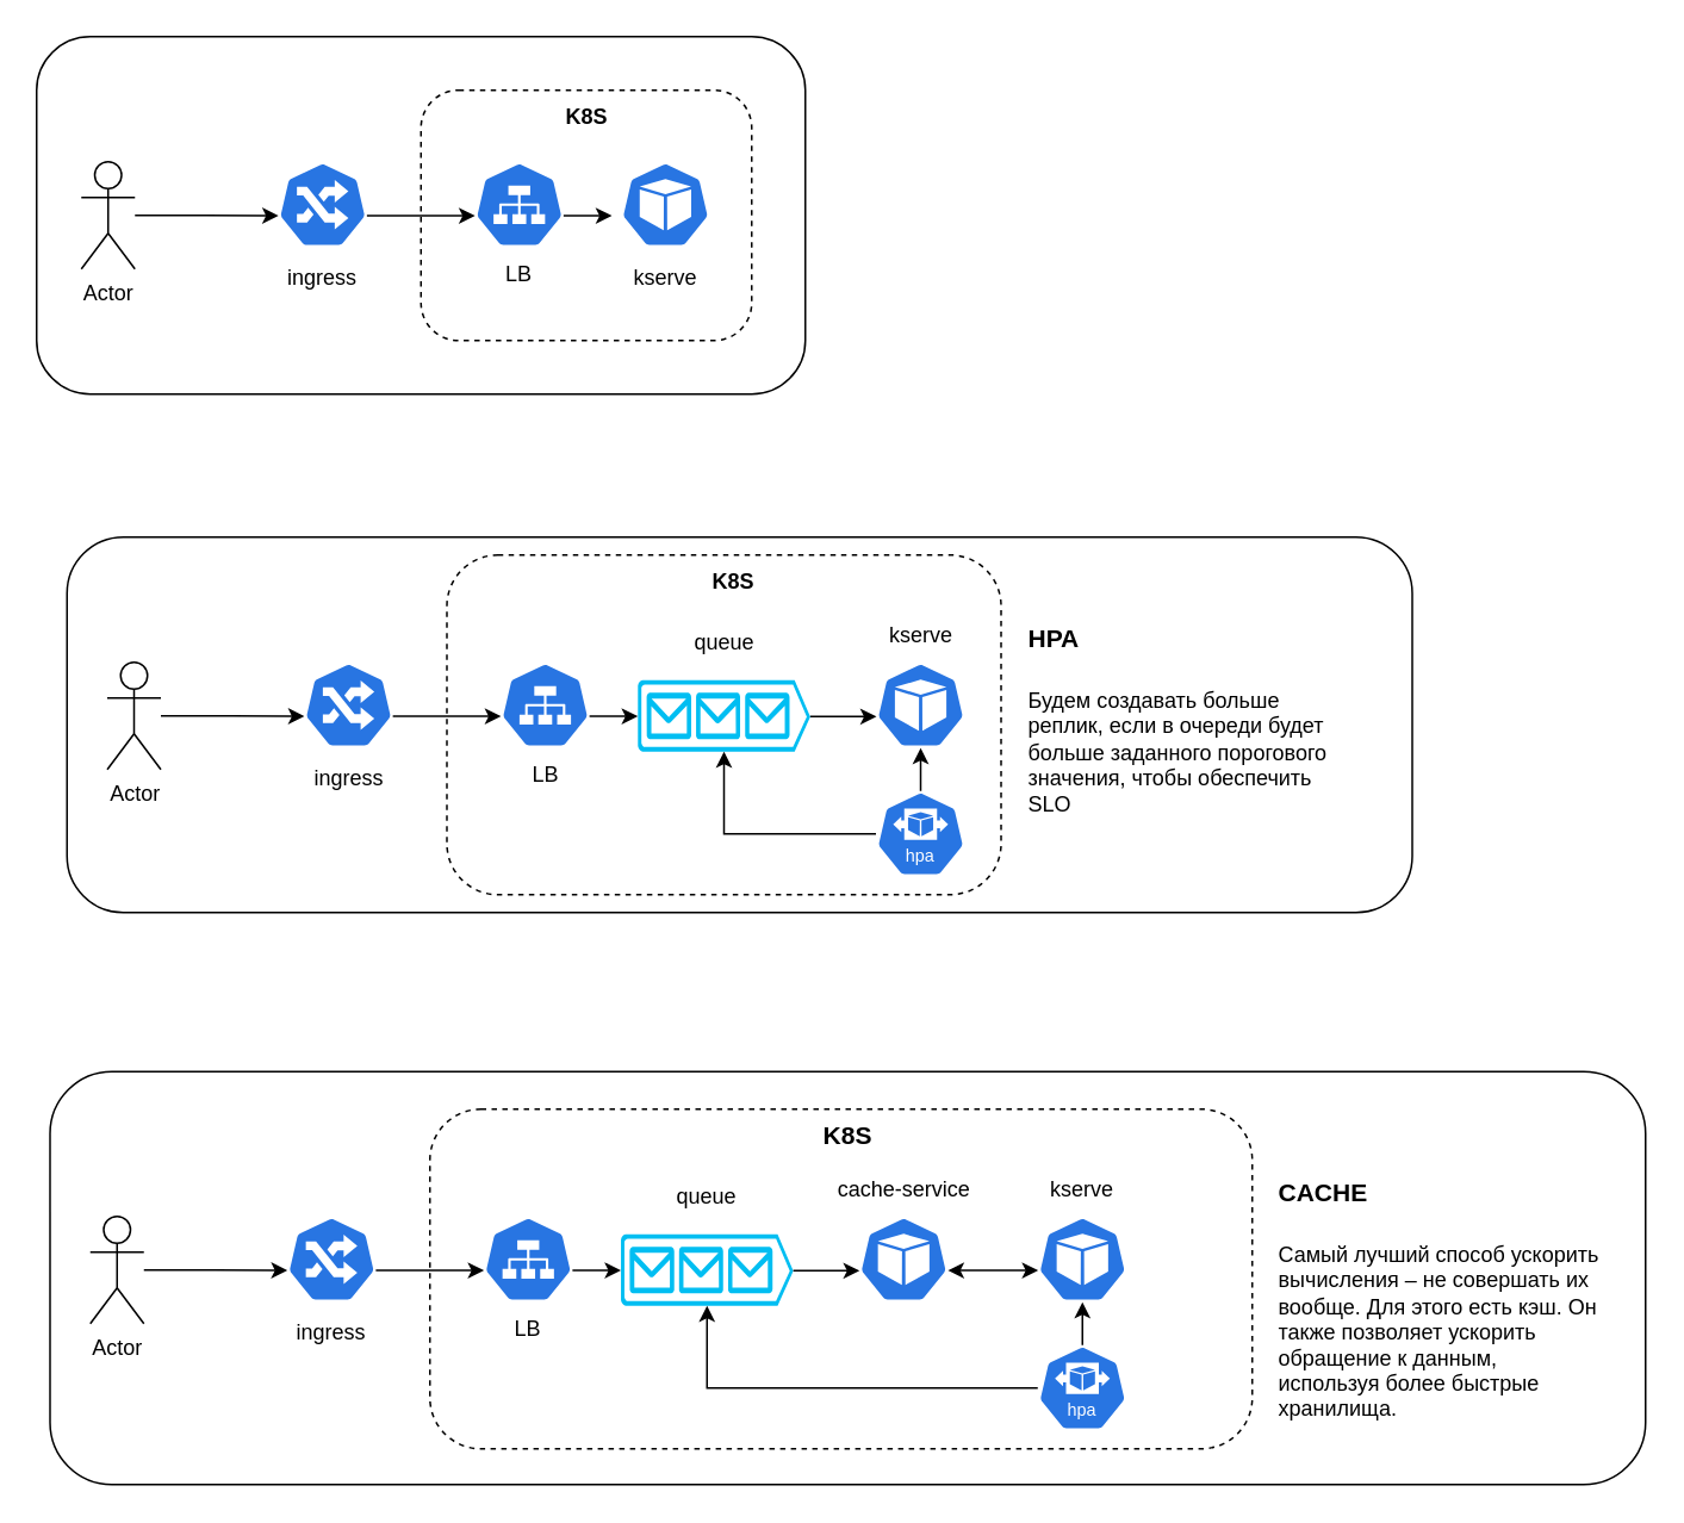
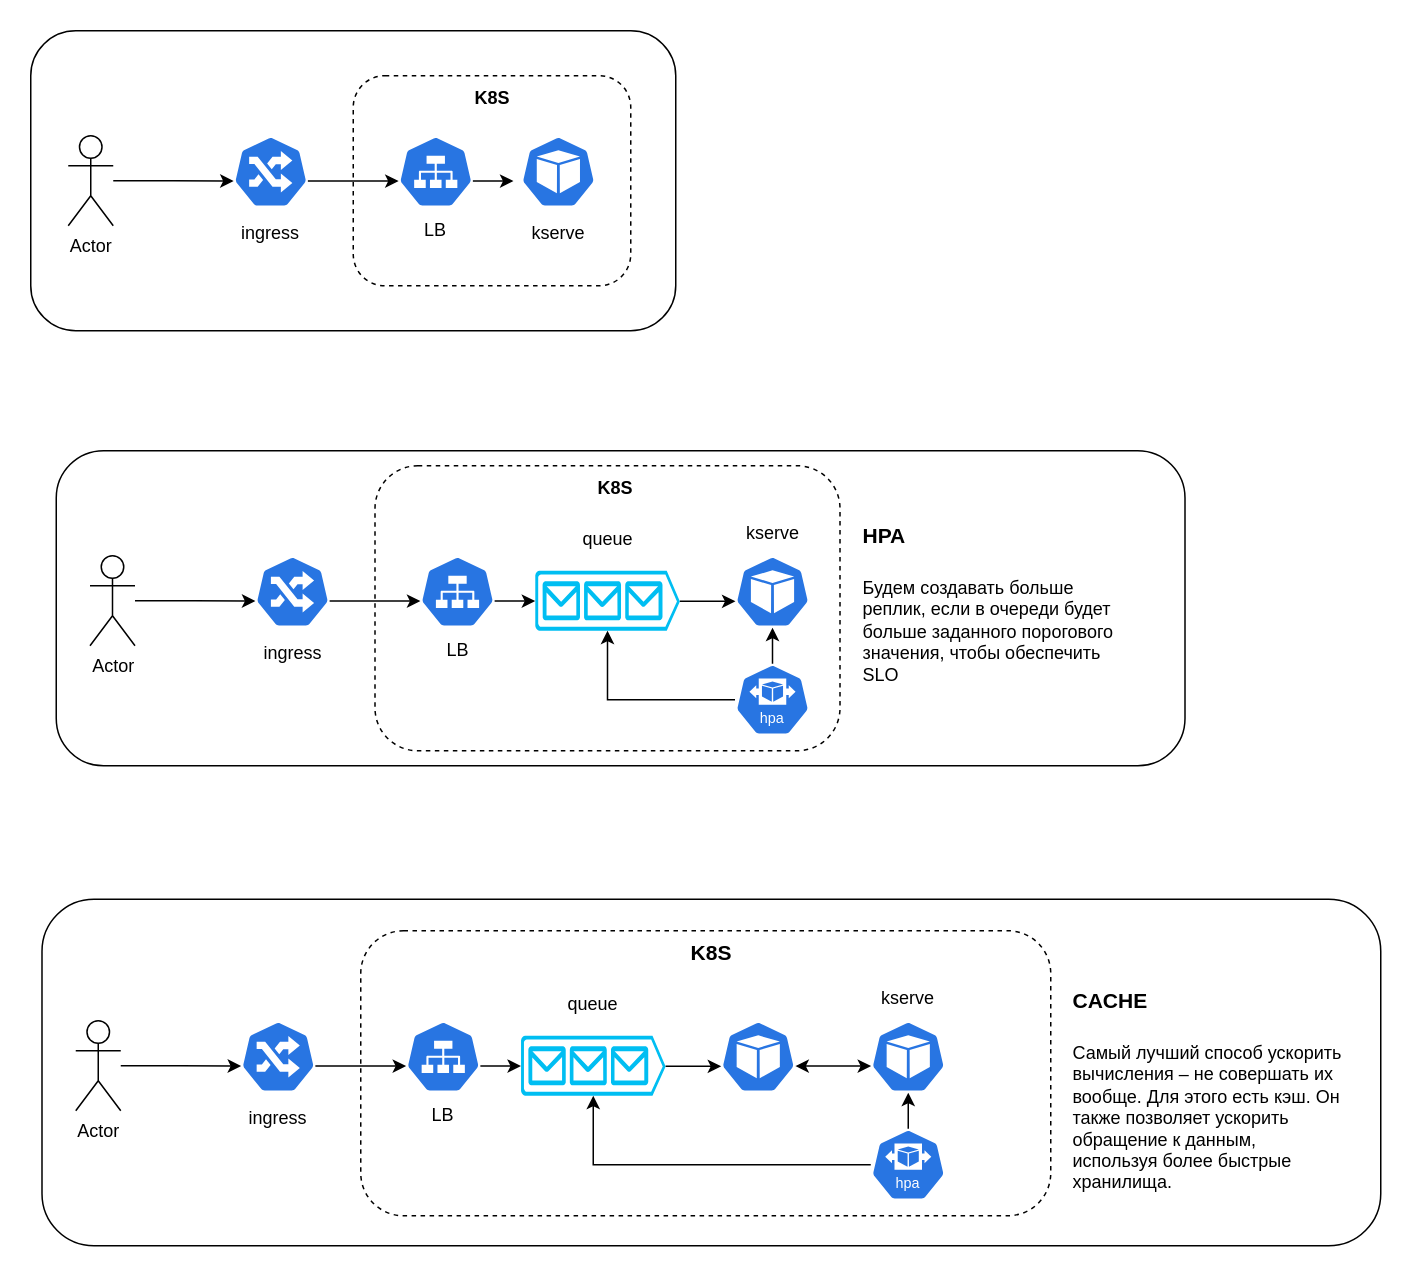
- <mxCell id="42" value="cache-service" style="text;html=1;strokeColor=none;fillColor=none;align=center;verticalAlign=middle;whiteSpace=wrap;rounded=0;" vertex="1" parent="1"><mxGeometry x="457.5" y="650" width="95" height="30" as="geometry" /></mxCell>
